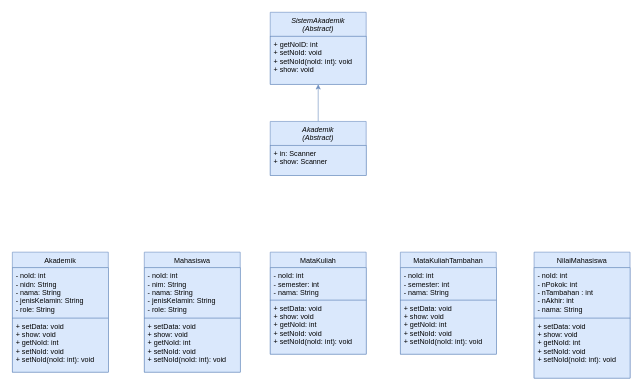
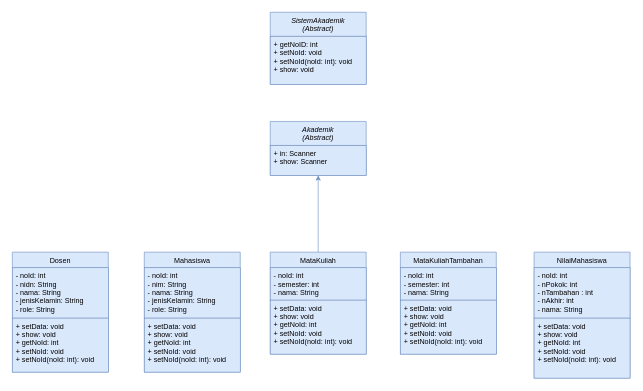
- <mxCell id="2" style="edgeStyle=orthogonalEdgeStyle;rounded=0;orthogonalLoop=1;jettySize=auto;html=1;exitX=0.5;exitY=0;exitDx=0;exitDy=0;entryX=0.5;entryY=1;entryDx=0;entryDy=0;fillColor=#dae8fc;strokeColor=#6c8ebf;" edge="1" parent="1" source="3" target="8"><mxGeometry relative="1" as="geometry" /></mxCell>
+ <mxCell id="10" style="edgeStyle=orthogonalEdgeStyle;rounded=0;orthogonalLoop=1;jettySize=auto;html=1;exitX=0.5;exitY=0;exitDx=0;exitDy=0;entryX=0.5;entryY=1;entryDx=0;entryDy=0;fillColor=#dae8fc;strokeColor=#6c8ebf;" edge="1" parent="1" source="11" target="3"><mxGeometry relative="1" as="geometry" /></mxCell>
- <mxCell id="5" value="Akademik" style="swimlane;fontStyle=0;align=center;verticalAlign=top;childLayout=stackLayout;horizontal=1;startSize=26;horizontalStack=0;resizeParent=1;resizeLast=0;collapsible=1;marginBottom=0;rounded=0;shadow=0;strokeWidth=1;fillColor=#dae8fc;strokeColor=#6c8ebf;" parent="1" vertex="1"><mxGeometry x="20" y="420" width="160" height="200" as="geometry"><mxRectangle x="340" y="380" width="170" height="26" as="alternateBounds" /></mxGeometry></mxCell>
+ <mxCell id="5" value="Dosen" style="swimlane;fontStyle=0;align=center;verticalAlign=top;childLayout=stackLayout;horizontal=1;startSize=26;horizontalStack=0;resizeParent=1;resizeLast=0;collapsible=1;marginBottom=0;rounded=0;shadow=0;strokeWidth=1;fillColor=#dae8fc;strokeColor=#6c8ebf;" parent="1" vertex="1"><mxGeometry x="20" y="420" width="160" height="200" as="geometry"><mxRectangle x="340" y="380" width="170" height="26" as="alternateBounds" /></mxGeometry></mxCell>
